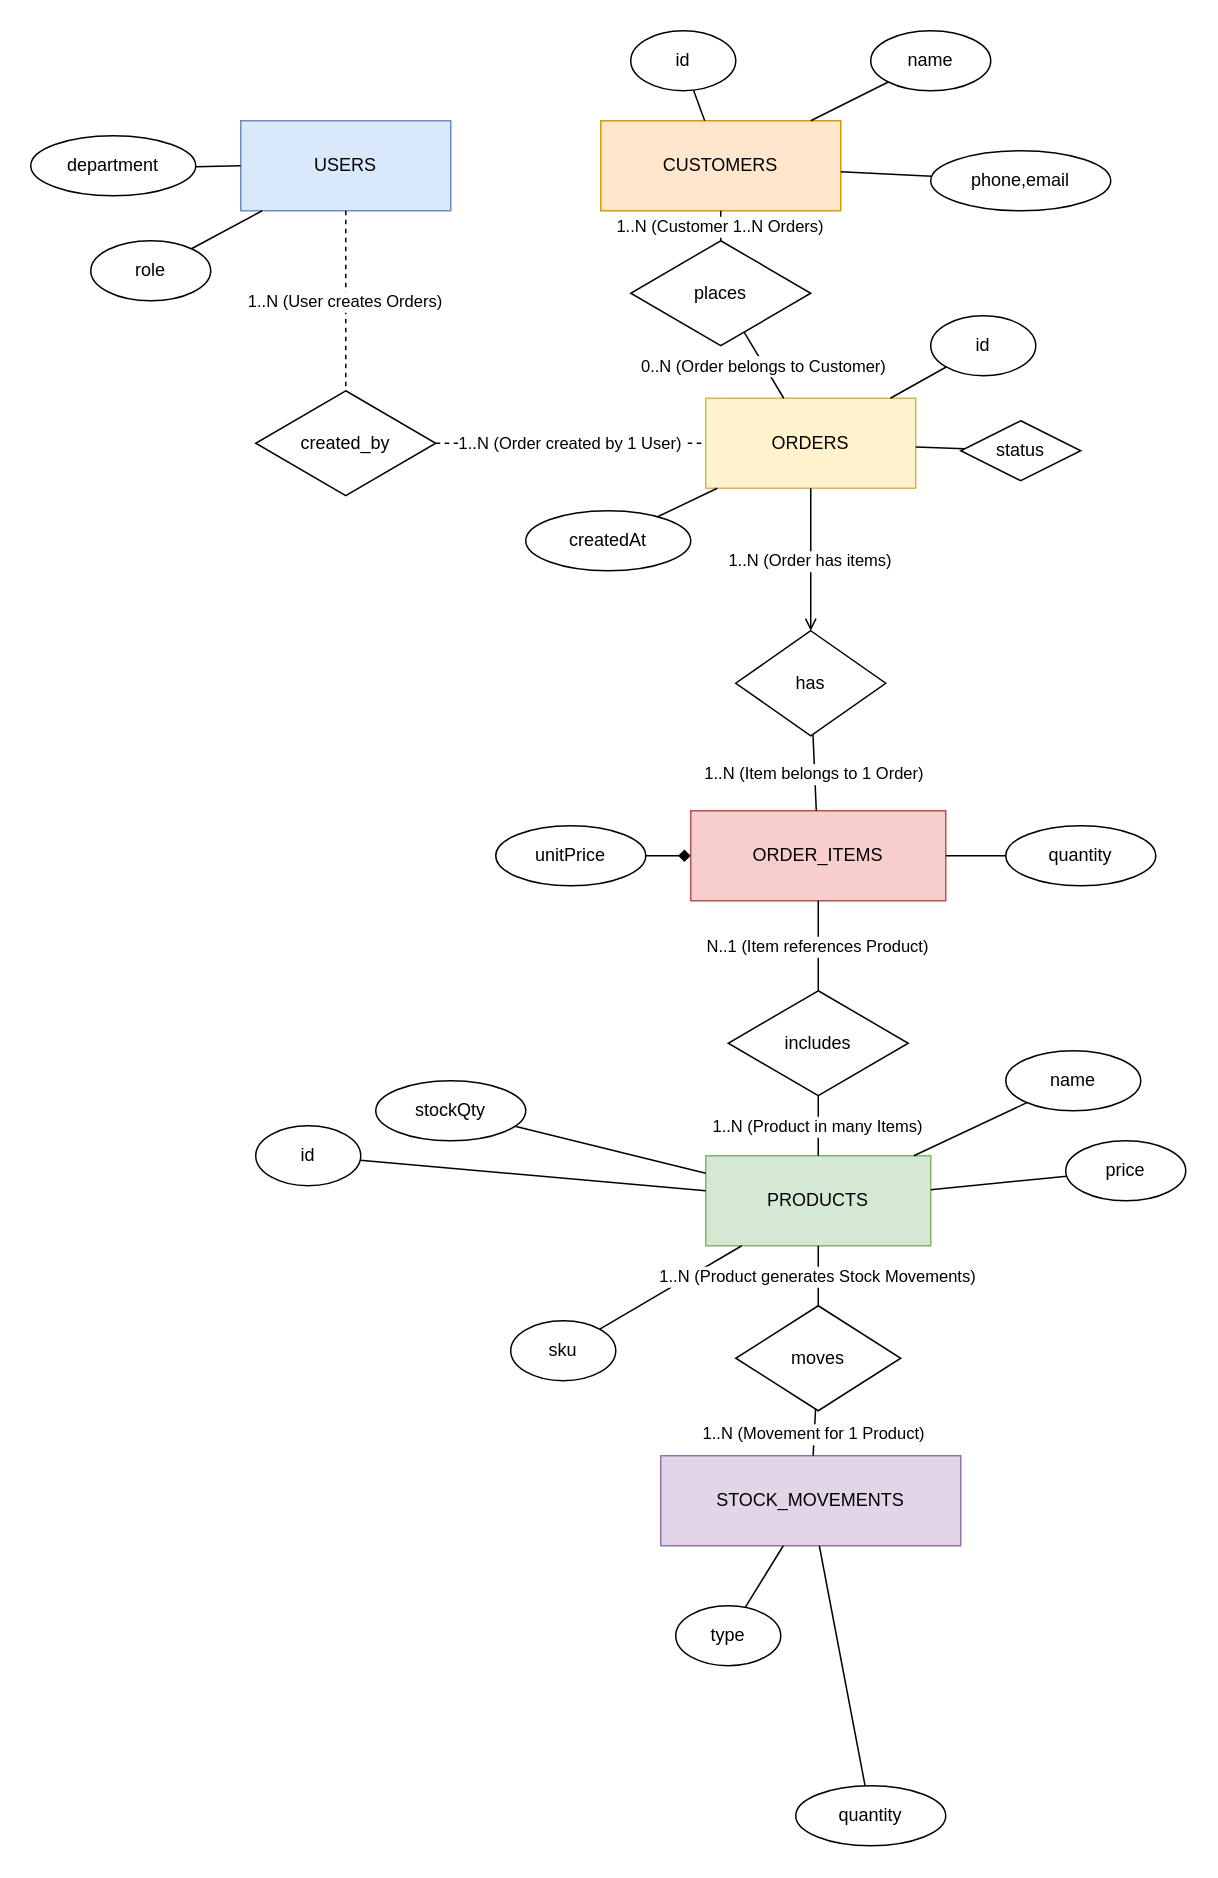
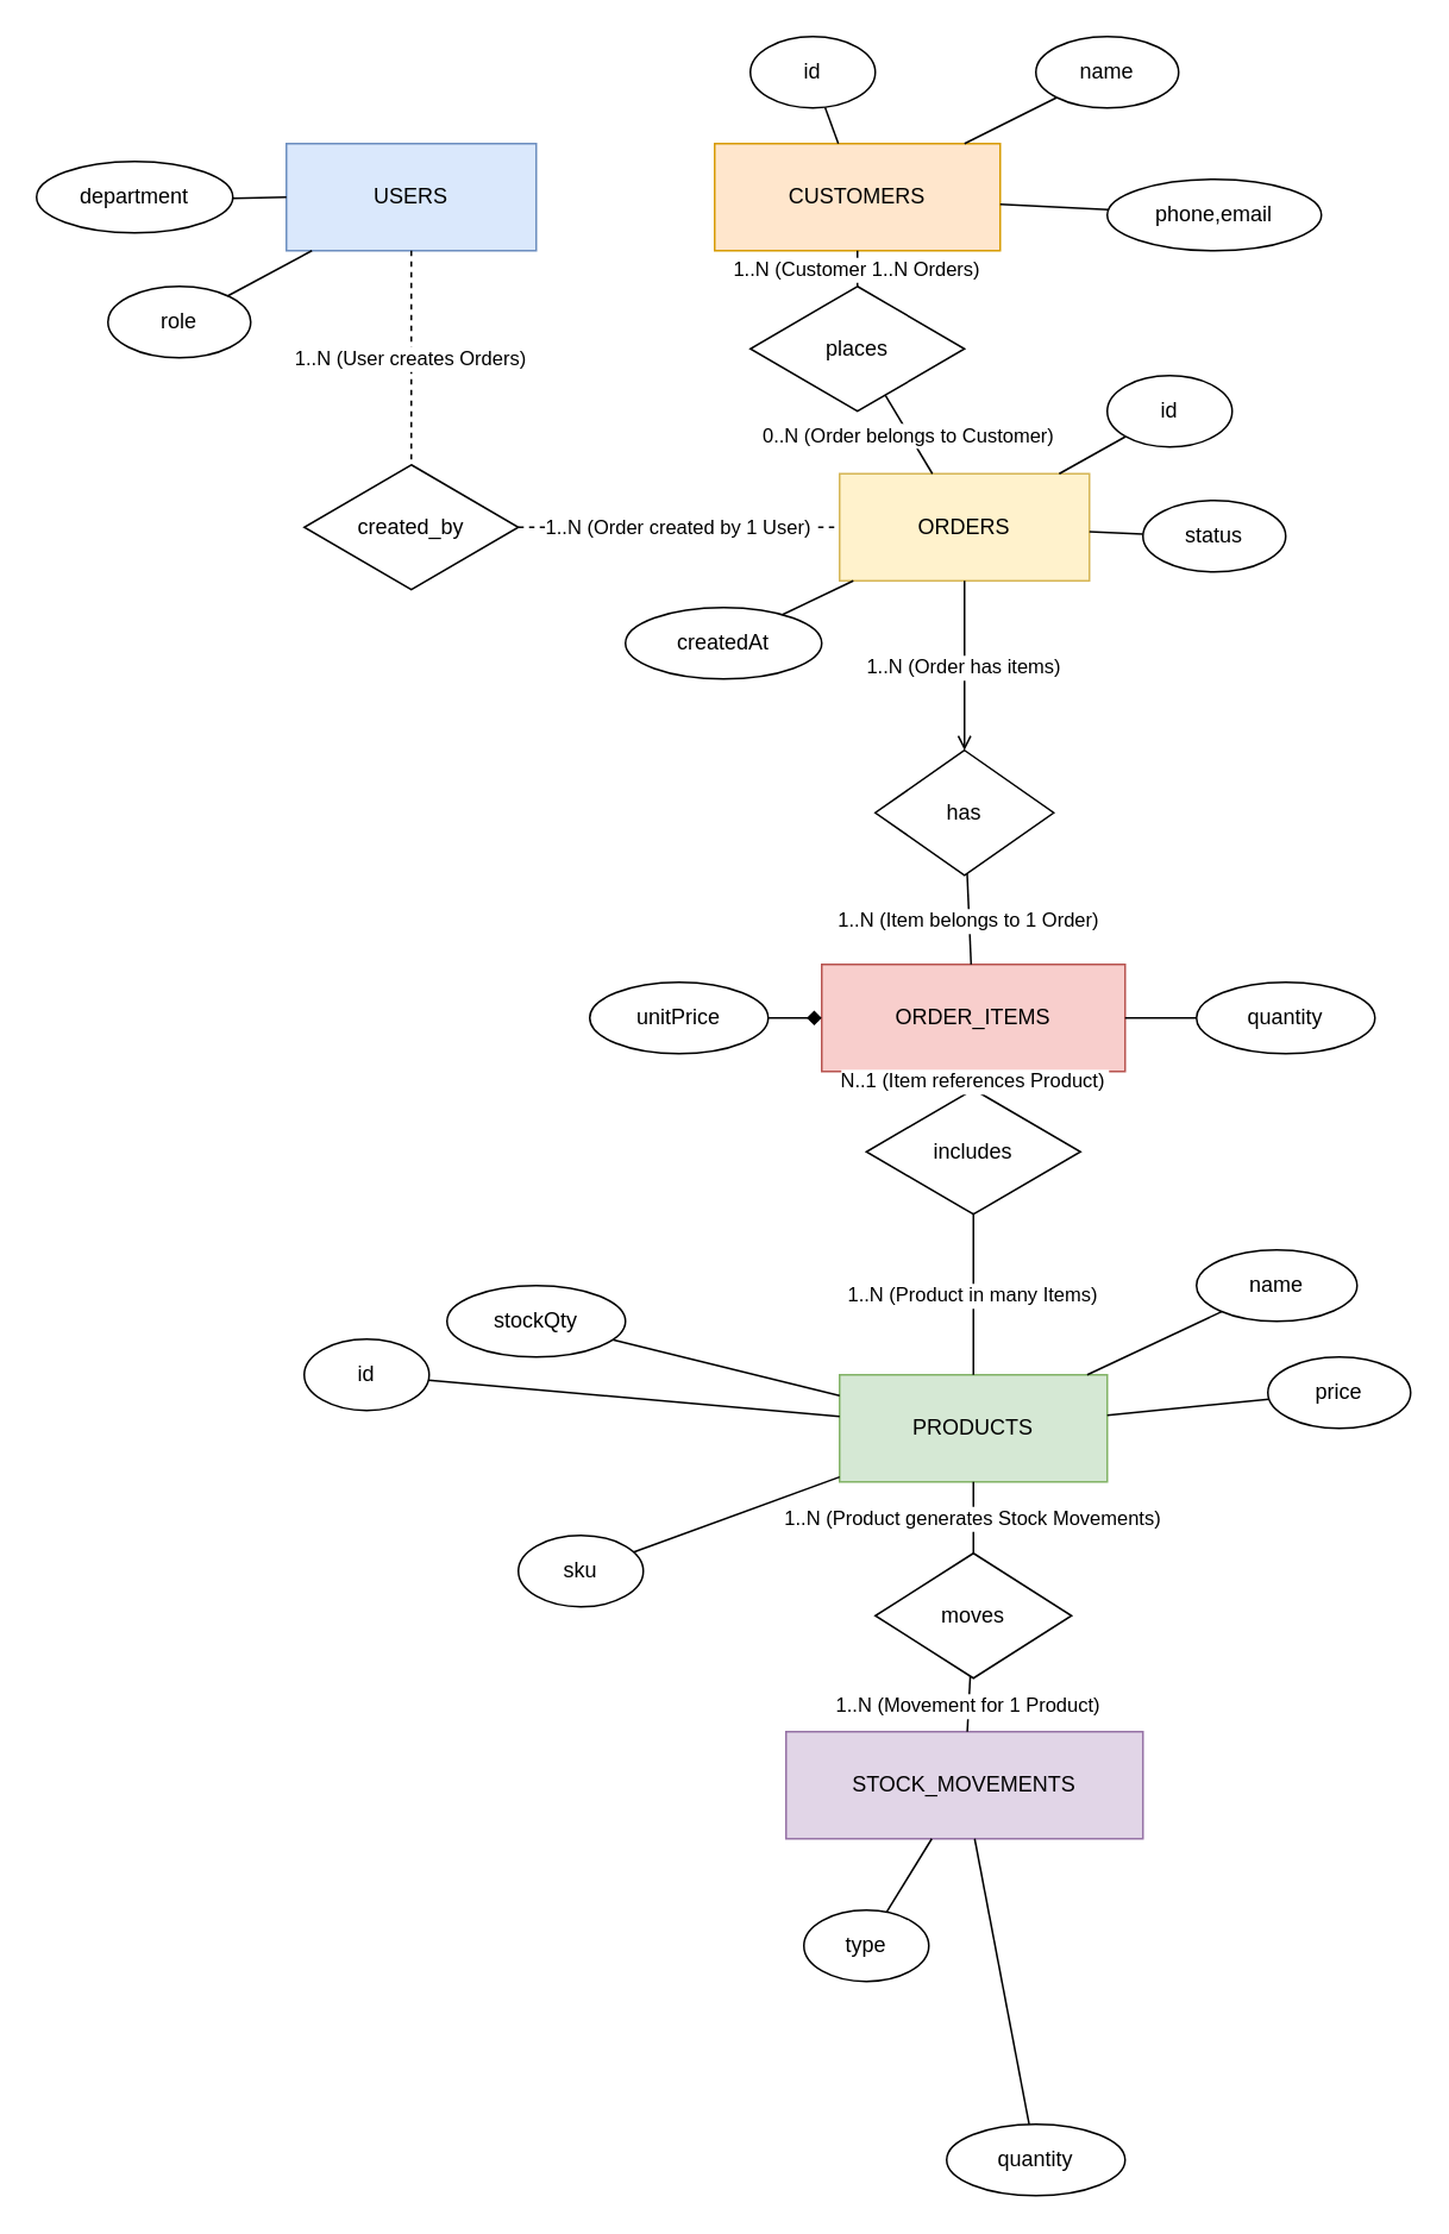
- <mxCell id="19" value="status" style="rhombus;whiteSpace=wrap;html=1;" parent="1" vertex="1"><mxGeometry x="640" y="280" width="80" height="40" as="geometry" /></mxCell>
+ <mxCell id="19" value="status" style="ellipse;whiteSpace=wrap;html=1;" parent="1" vertex="1"><mxGeometry x="640" y="280" width="80" height="40" as="geometry" /></mxCell>
- <mxCell id="11" value="includes" style="rhombus;whiteSpace=wrap;html=1;fillColor=#ffffff;strokeColor=#000000;" parent="1" vertex="1"><mxGeometry x="485" y="660" width="120" height="70" as="geometry" /></mxCell>
+ <mxCell id="11" value="includes" style="rhombus;whiteSpace=wrap;html=1;fillColor=#ffffff;strokeColor=#000000;" parent="1" vertex="1"><mxGeometry x="485" y="610" width="120" height="70" as="geometry" /></mxCell>
- <mxCell id="23" value="sku" style="ellipse;whiteSpace=wrap;html=1;" parent="1" vertex="1"><mxGeometry x="340" y="880" width="70" height="40" as="geometry" /></mxCell>
+ <mxCell id="23" value="sku" style="ellipse;whiteSpace=wrap;html=1;" parent="1" vertex="1"><mxGeometry x="290" y="860" width="70" height="40" as="geometry" /></mxCell>
